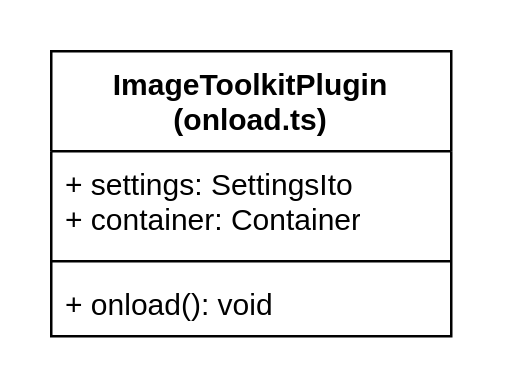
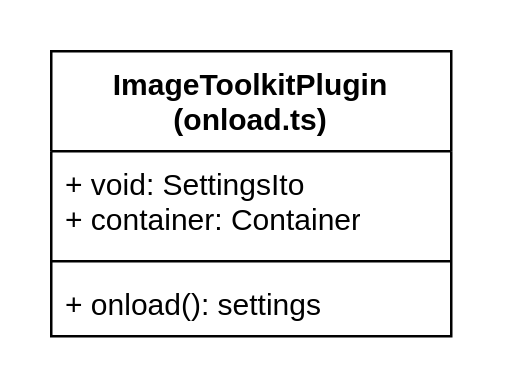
- <mxCell id="3" value="+&amp;nbsp;settings: SettingsIto&lt;br&gt;+ container: Container" style="text;strokeColor=none;fillColor=none;align=left;verticalAlign=top;spacingLeft=4;spacingRight=4;overflow=hidden;rotatable=0;points=[[0,0.5],[1,0.5]];portConstraint=eastwest;whiteSpace=wrap;html=1;" parent="2" vertex="1"><mxGeometry y="40" width="160" height="40" as="geometry" /></mxCell>
+ <mxCell id="3" value="+&amp;nbsp;void: SettingsIto&lt;br&gt;+ container: Container" style="text;strokeColor=none;fillColor=none;align=left;verticalAlign=top;spacingLeft=4;spacingRight=4;overflow=hidden;rotatable=0;points=[[0,0.5],[1,0.5]];portConstraint=eastwest;whiteSpace=wrap;html=1;" parent="2" vertex="1"><mxGeometry y="40" width="160" height="40" as="geometry" /></mxCell>
- <mxCell id="5" value="+ onload(): void" style="text;strokeColor=none;fillColor=none;align=left;verticalAlign=top;spacingLeft=4;spacingRight=4;overflow=hidden;rotatable=0;points=[[0,0.5],[1,0.5]];portConstraint=eastwest;whiteSpace=wrap;html=1;" parent="2" vertex="1"><mxGeometry y="88" width="160" height="26" as="geometry" /></mxCell>
+ <mxCell id="5" value="+ onload(): settings" style="text;strokeColor=none;fillColor=none;align=left;verticalAlign=top;spacingLeft=4;spacingRight=4;overflow=hidden;rotatable=0;points=[[0,0.5],[1,0.5]];portConstraint=eastwest;whiteSpace=wrap;html=1;" parent="2" vertex="1"><mxGeometry y="88" width="160" height="26" as="geometry" /></mxCell>
